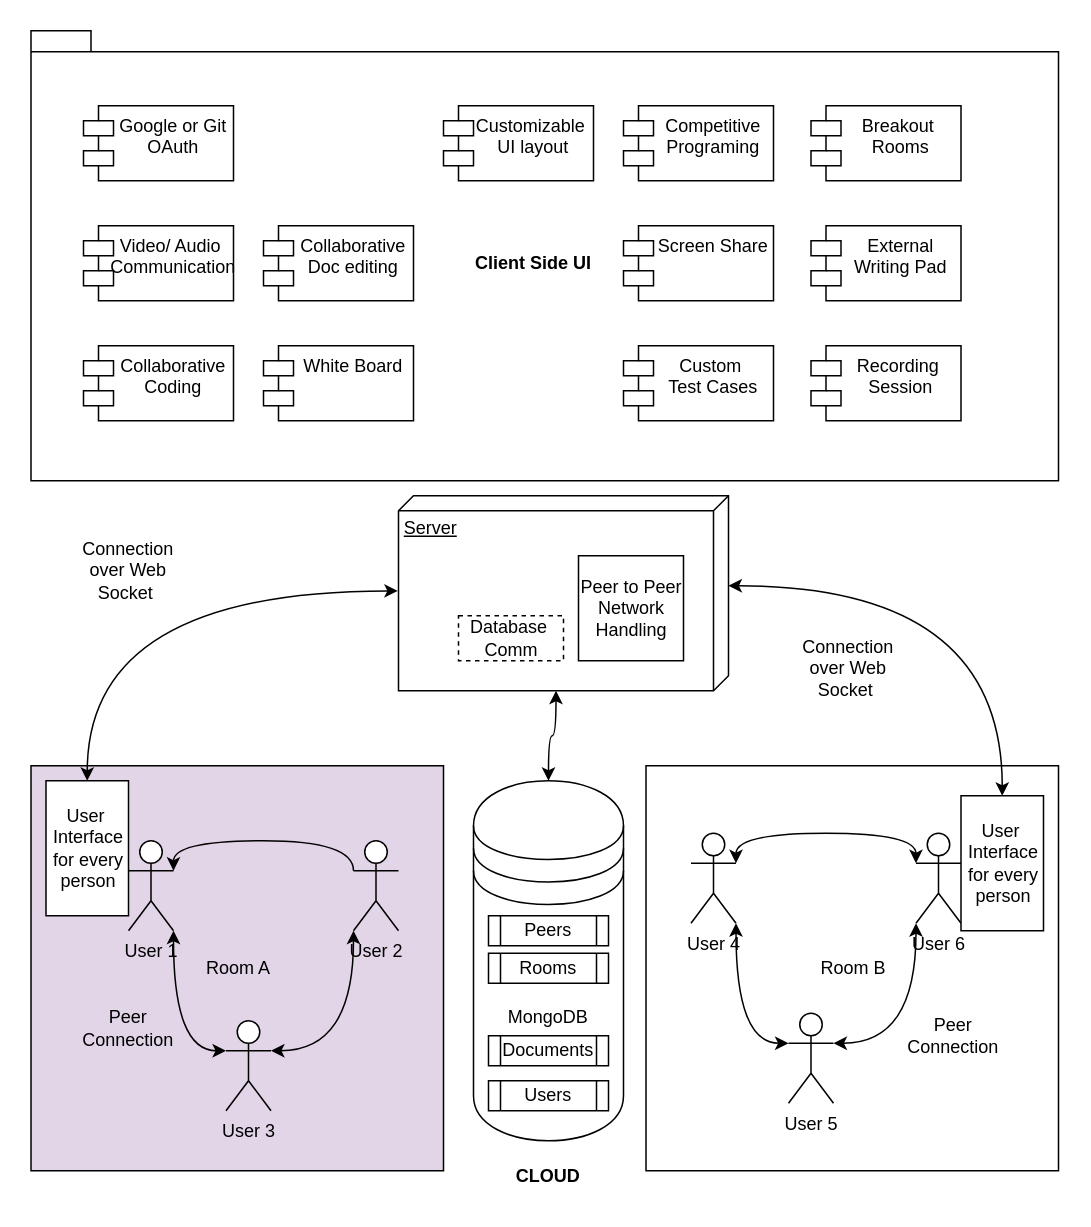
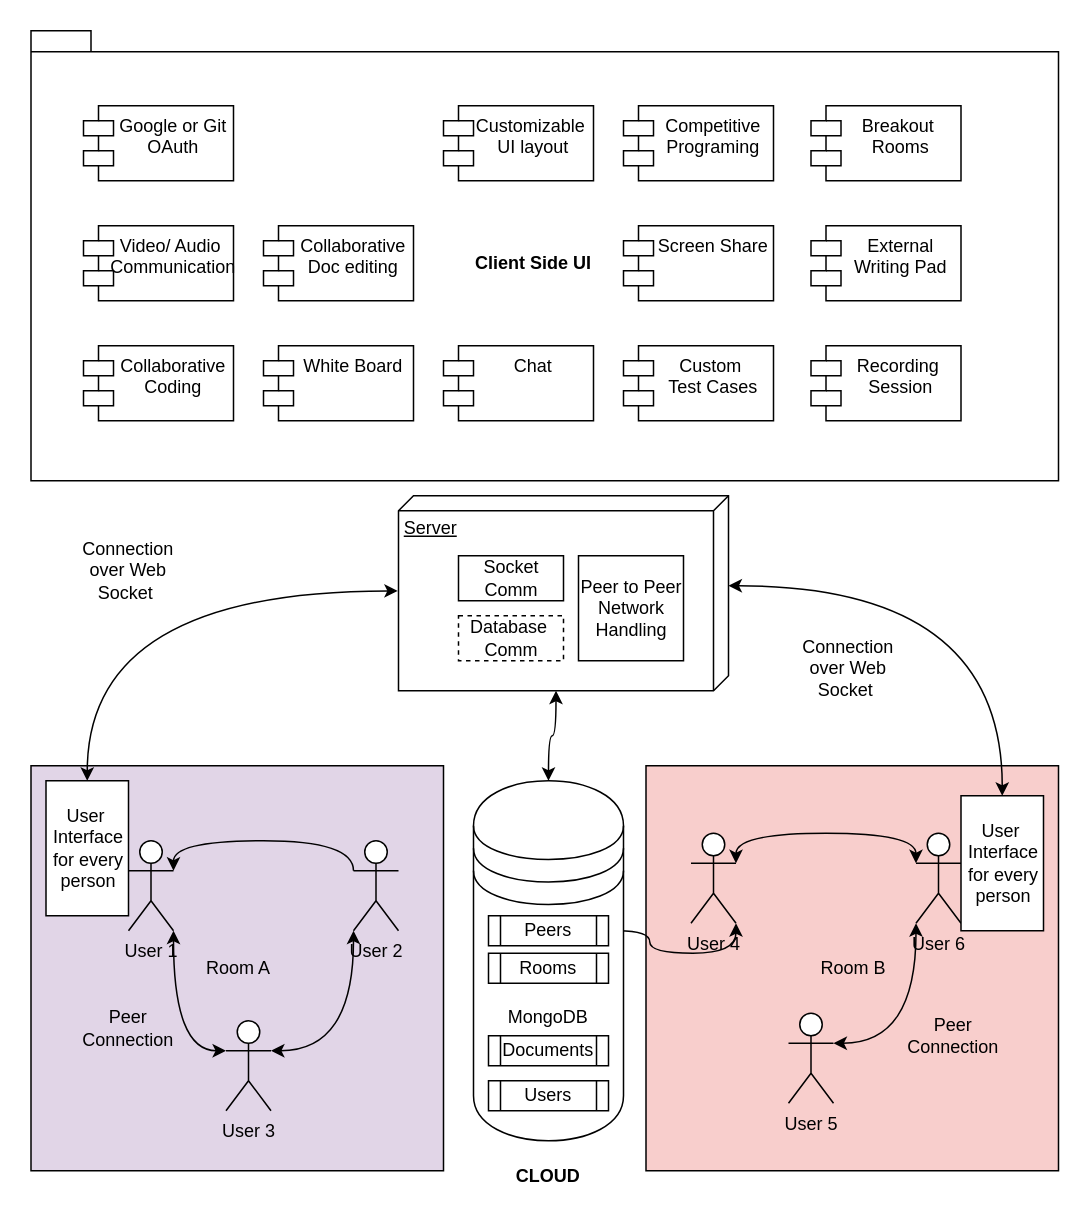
+ <mxCell id="9" value="Chat" style="shape=module;align=left;spacingLeft=20;align=center;verticalAlign=top;" vertex="1" parent="1"><mxGeometry x="295" y="230" width="100" height="50" as="geometry" /></mxCell>
+ <mxCell id="25" value="Socket &lt;br&gt;Comm" style="html=1;" vertex="1" parent="1"><mxGeometry x="305" y="370" width="70" height="30" as="geometry" /></mxCell>
- <mxCell id="31" value="Room B" style="html=1;" vertex="1" parent="1"><mxGeometry x="430" y="510" width="275" height="270" as="geometry" /></mxCell>
+ <mxCell id="31" value="Room B" style="html=1;fillColor=#f8cecc;" vertex="1" parent="1"><mxGeometry x="430" y="510" width="275" height="270" as="geometry" /></mxCell>
- <mxCell id="33" style="edgeStyle=orthogonalEdgeStyle;curved=1;rounded=0;orthogonalLoop=1;jettySize=auto;html=1;exitX=1;exitY=1;exitDx=0;exitDy=0;exitPerimeter=0;entryX=0;entryY=0.333;entryDx=0;entryDy=0;entryPerimeter=0;startArrow=classic;startFill=1;endArrow=classic;endFill=1;" edge="1" parent="1" source="34" target="36"><mxGeometry relative="1" as="geometry" /></mxCell>
+ <mxCell id="33" style="edgeStyle=orthogonalEdgeStyle;curved=1;rounded=0;orthogonalLoop=1;jettySize=auto;html=1;exitX=1;exitY=1;exitDx=0;exitDy=0;exitPerimeter=0;startArrow=classic;startFill=1;endArrow=classic;endFill=1;" edge="1" parent="1" source="34" target="44"><mxGeometry relative="1" as="geometry" /></mxCell>
